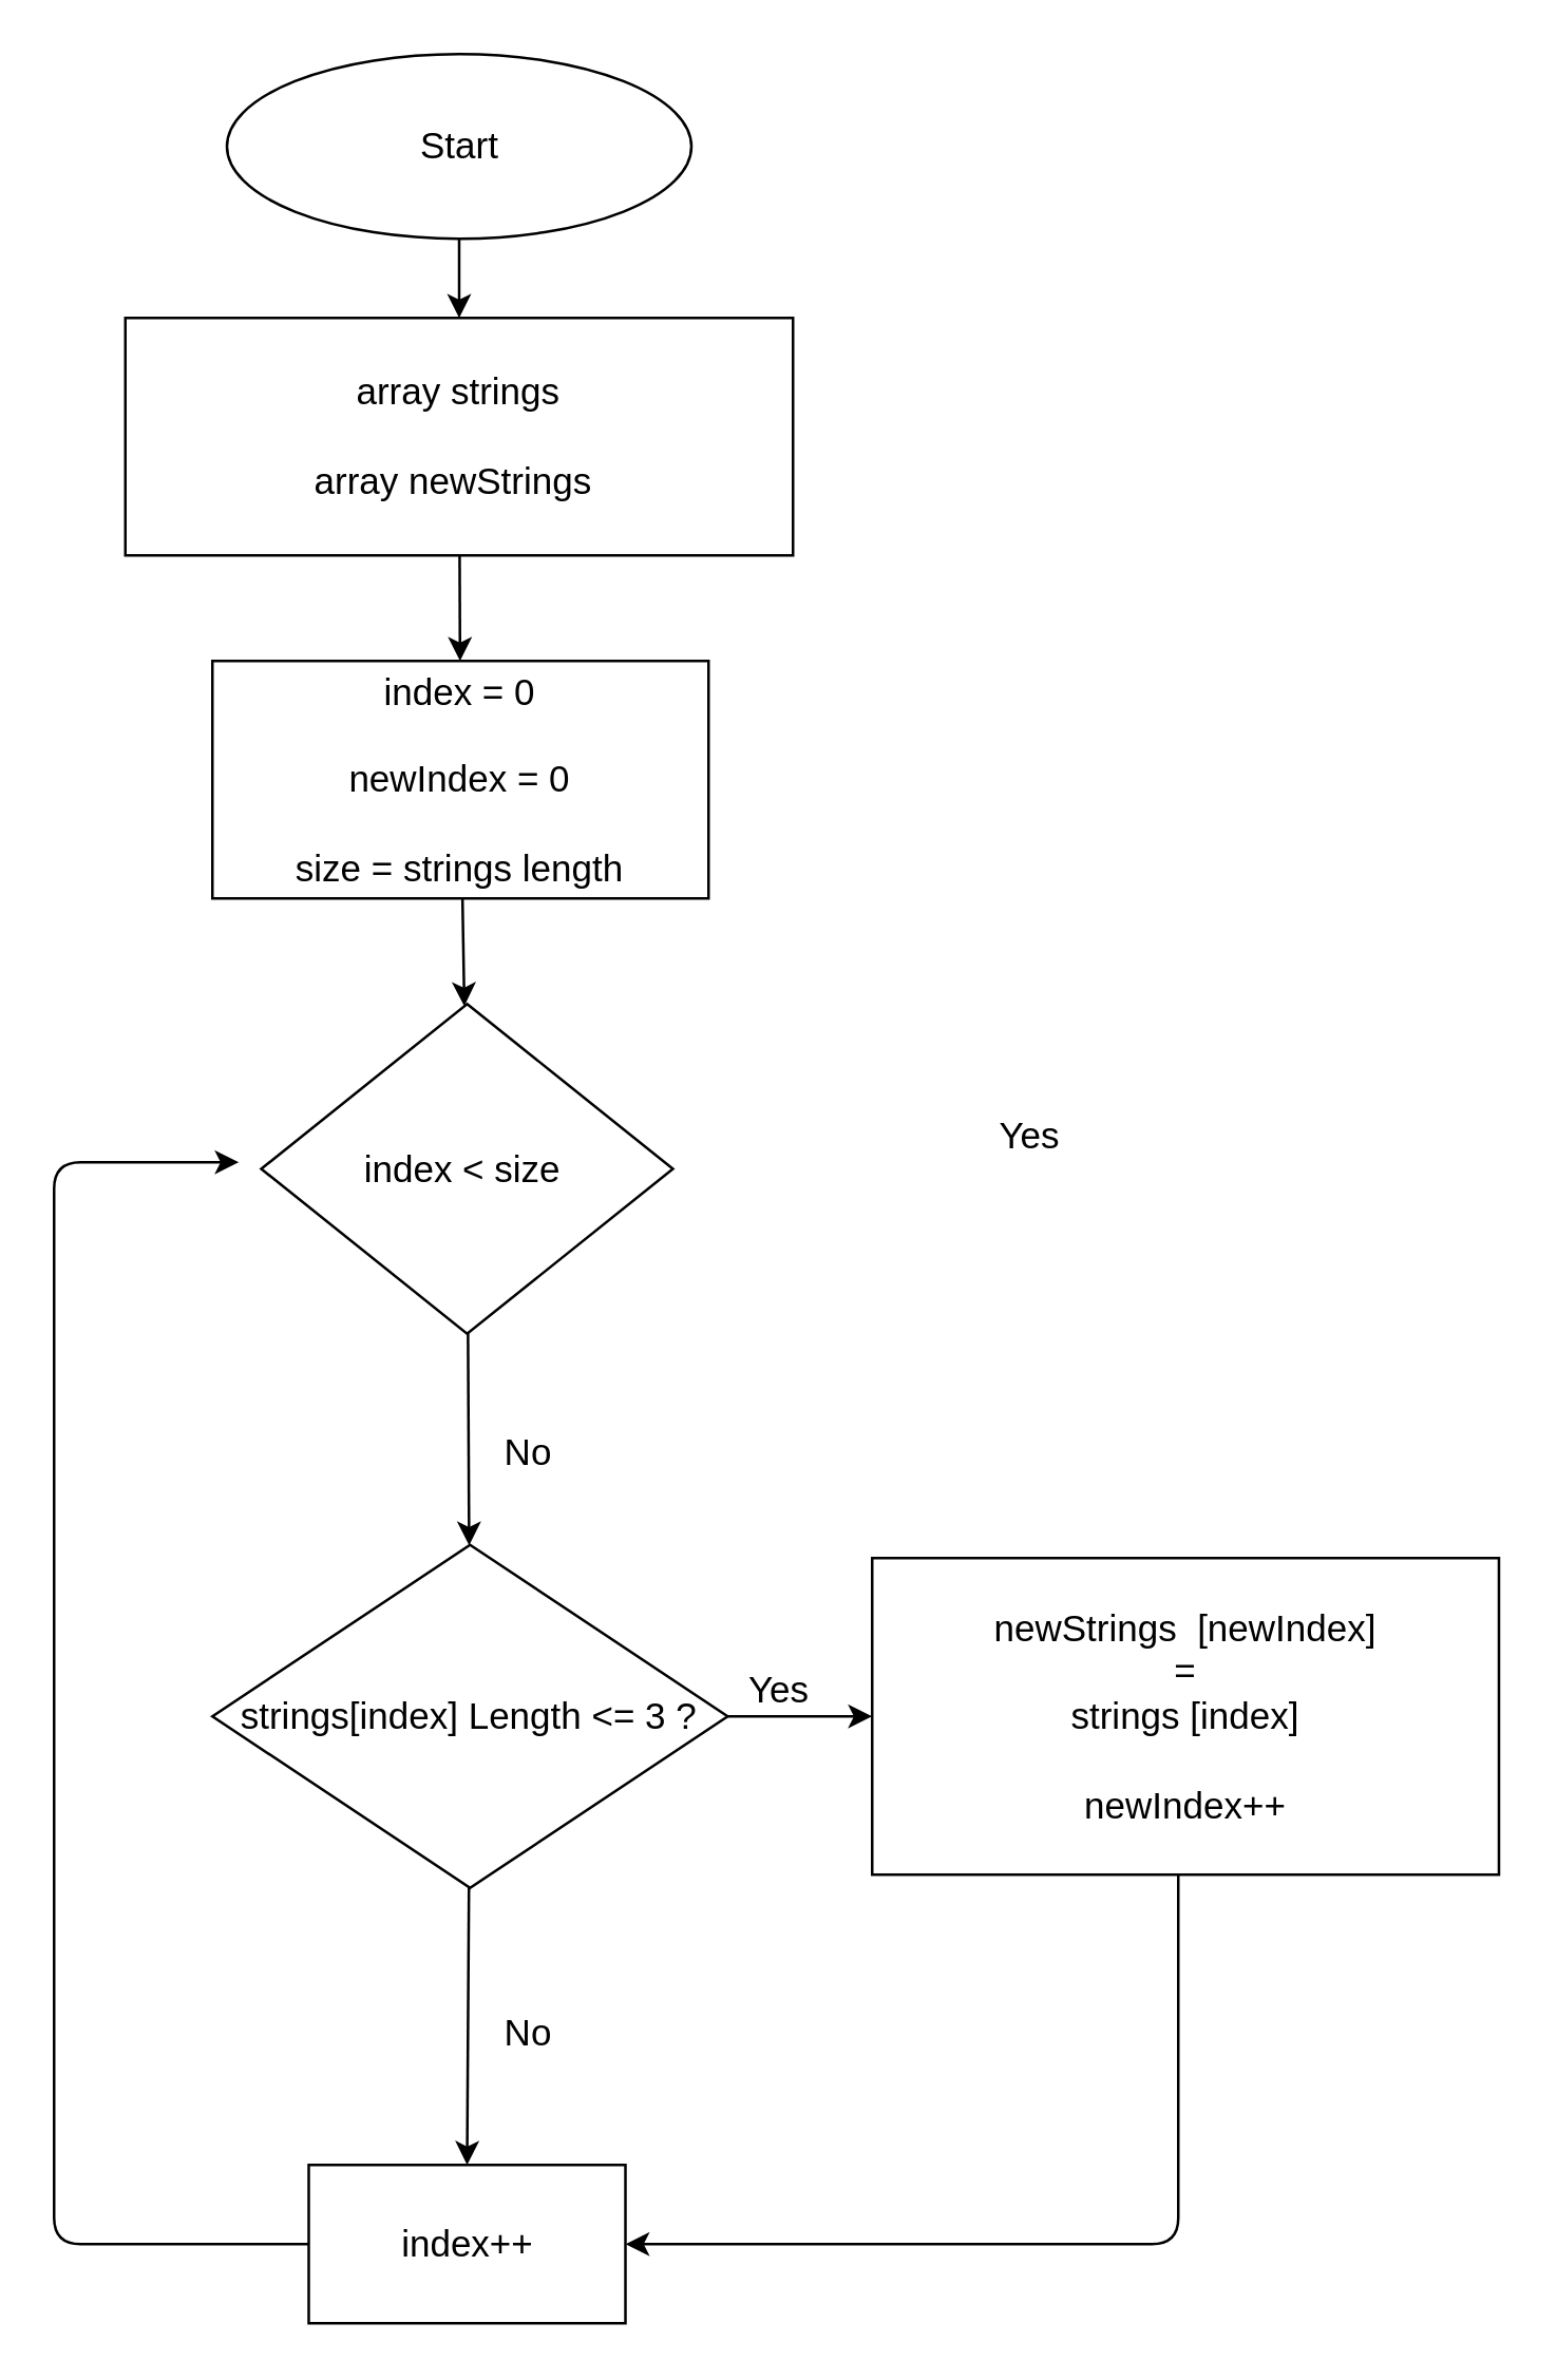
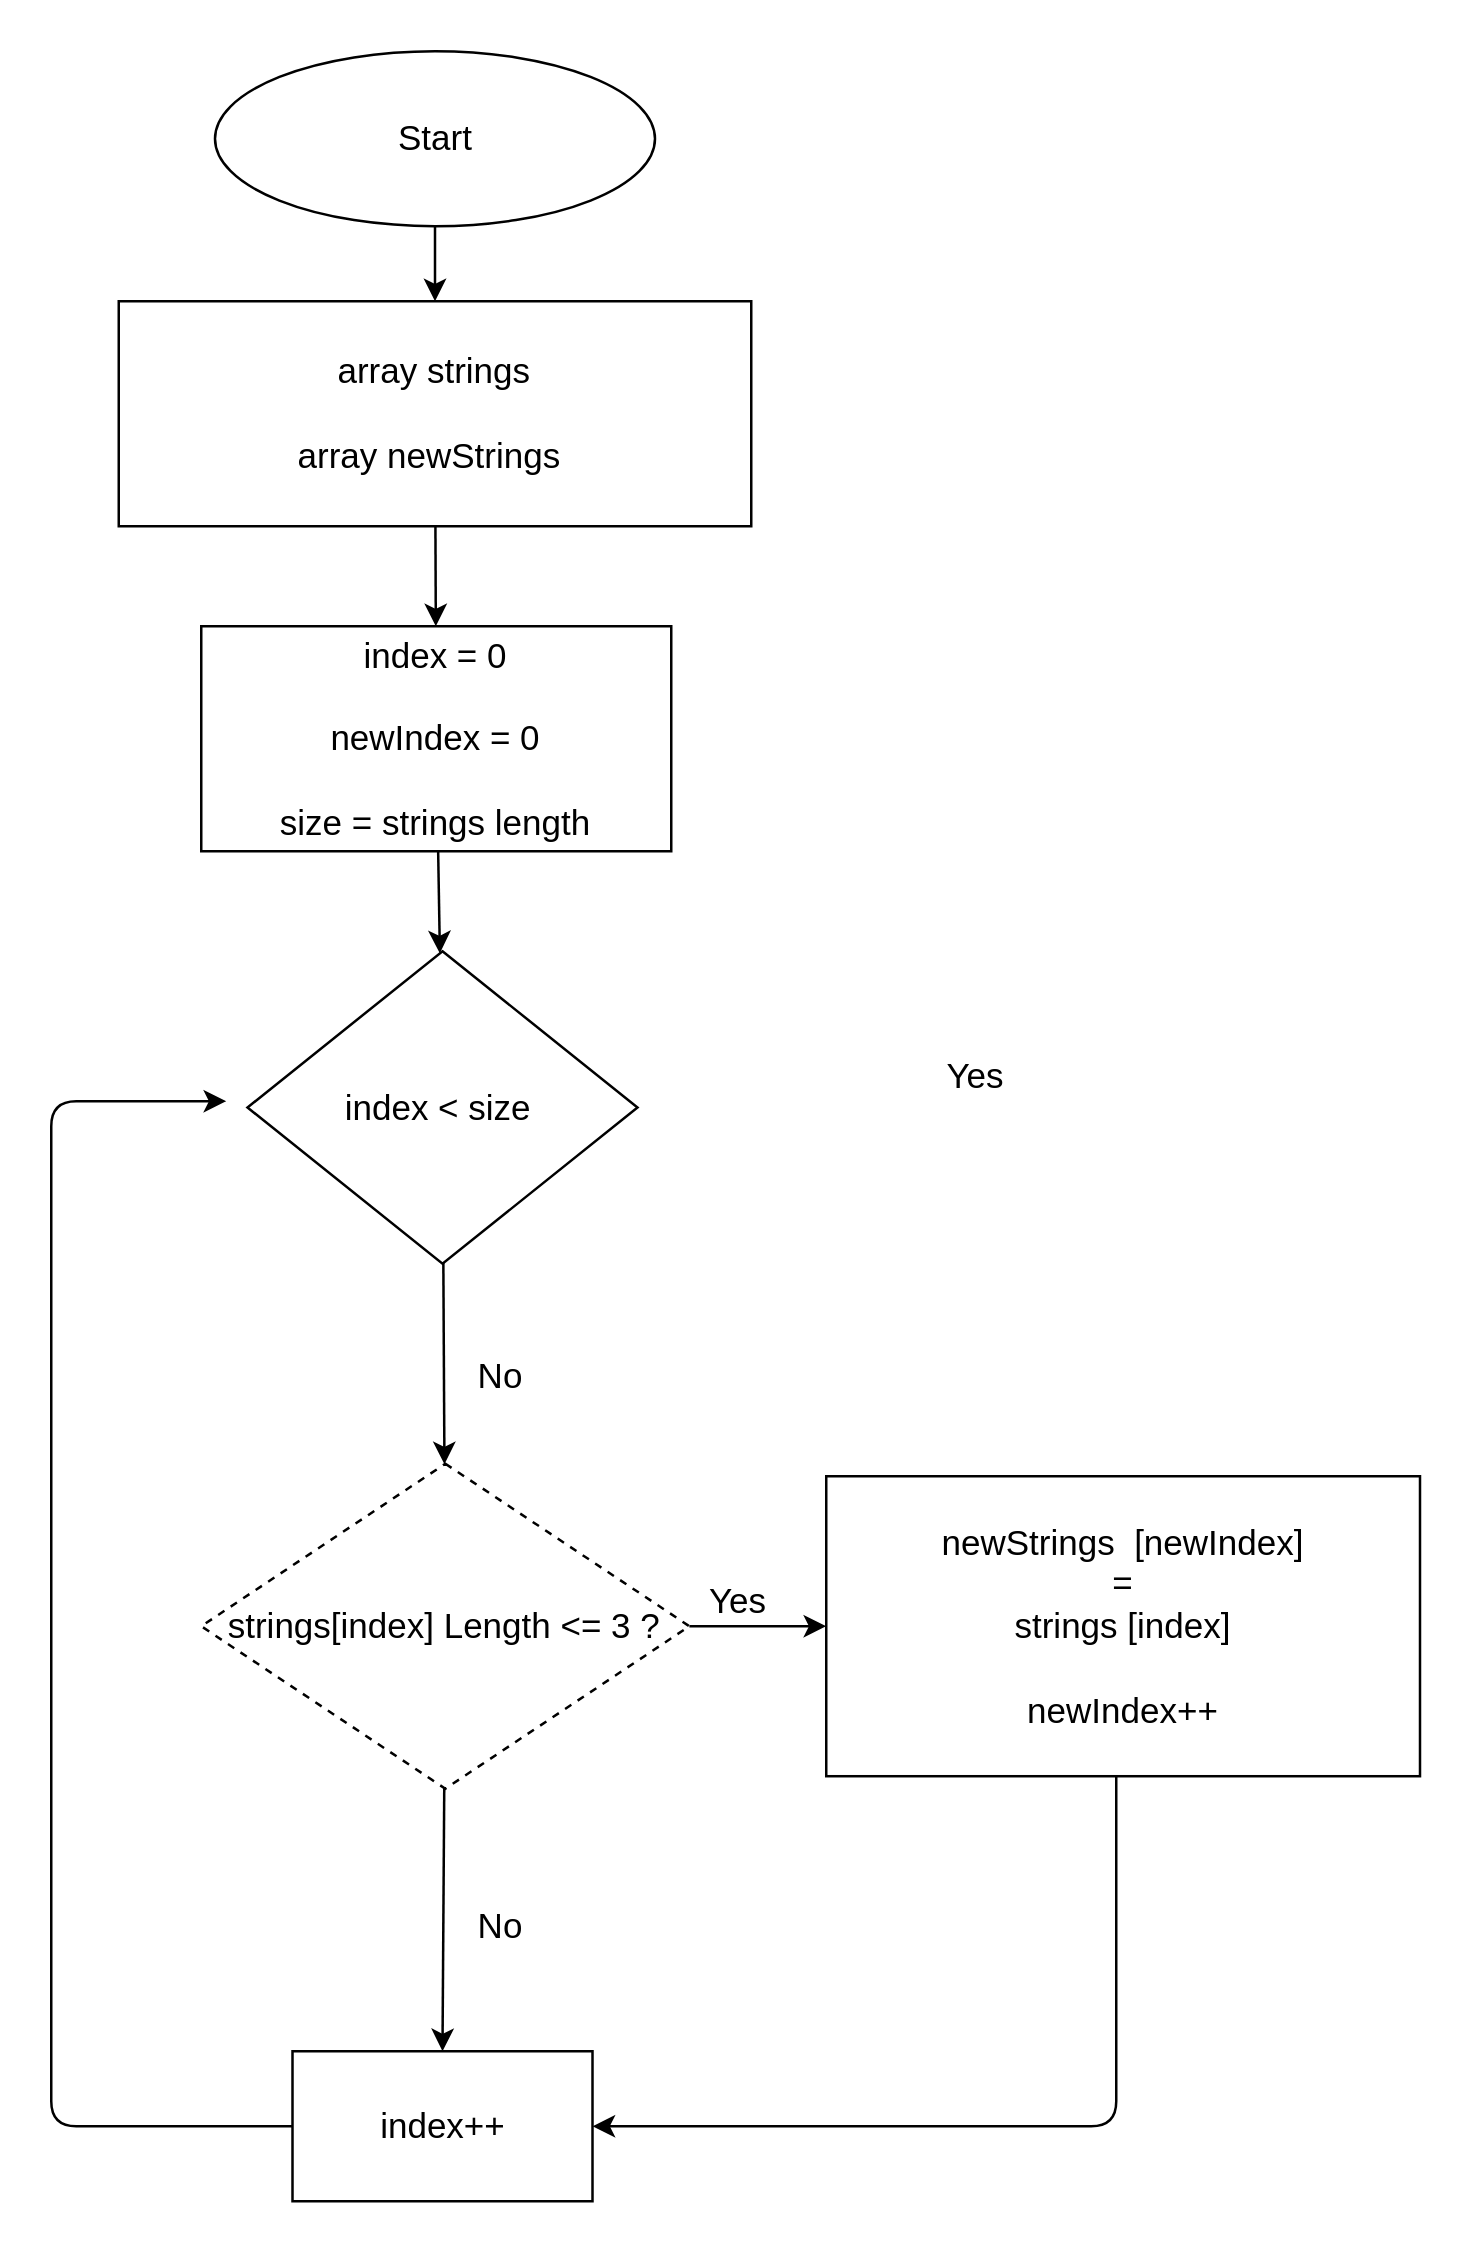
- <mxCell id="10" value="strings[index] Length &amp;lt;= 3 ?" style="rhombus;whiteSpace=wrap;html=1;fontSize=14;fillColor=none;" parent="1" vertex="1"><mxGeometry x="80" y="584.99" width="195.25" height="130" as="geometry" /></mxCell>
+ <mxCell id="10" value="strings[index] Length &amp;lt;= 3 ?" style="rhombus;whiteSpace=wrap;html=1;fontSize=14;fillColor=none;dashed=1;" parent="1" vertex="1"><mxGeometry x="80" y="584.99" width="195.25" height="130" as="geometry" /></mxCell>
